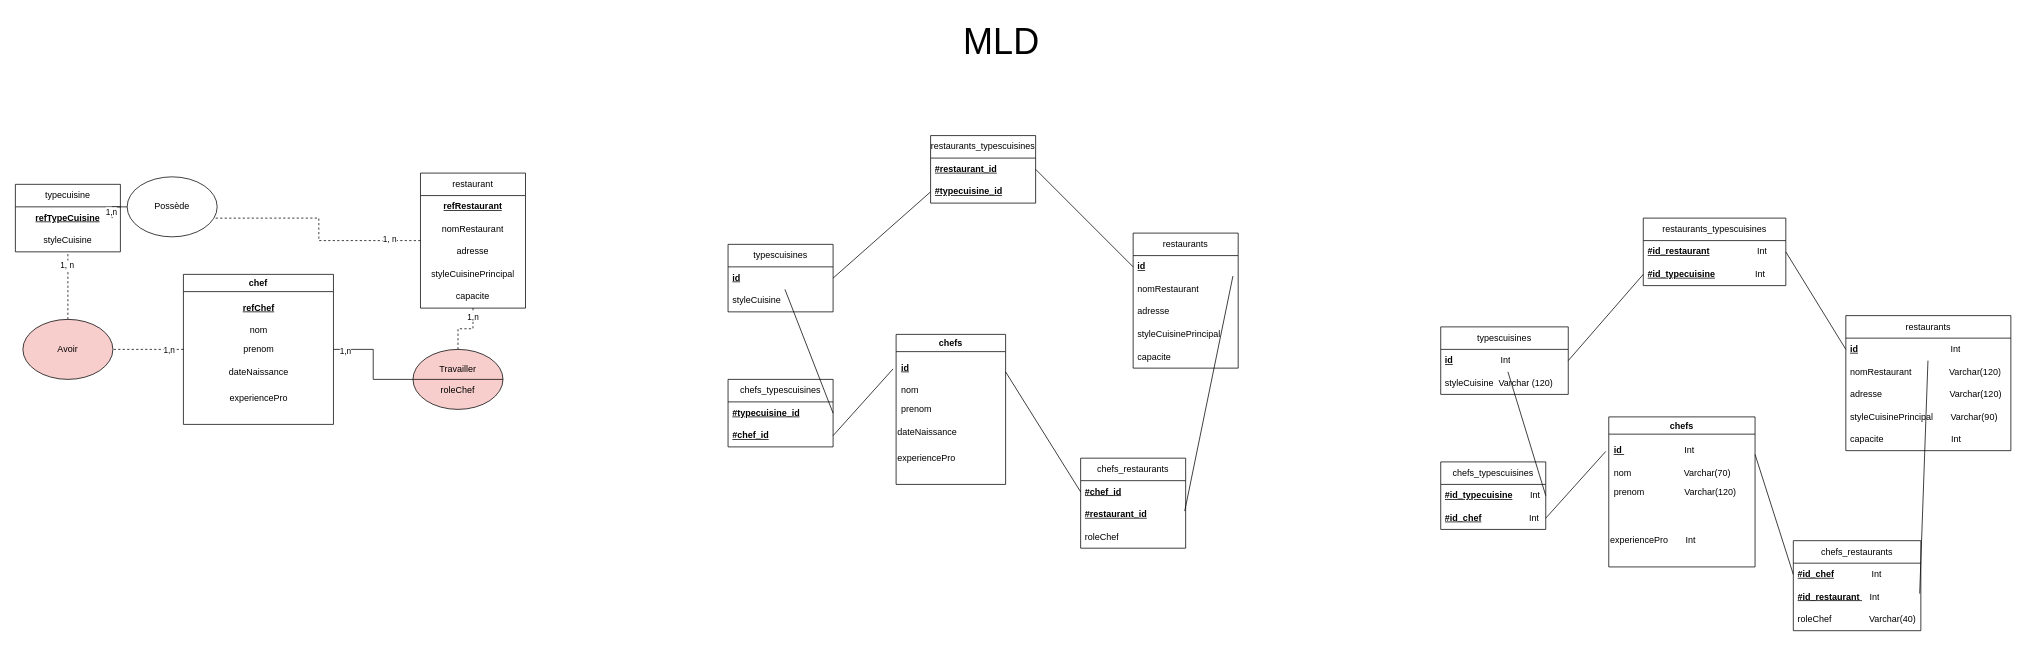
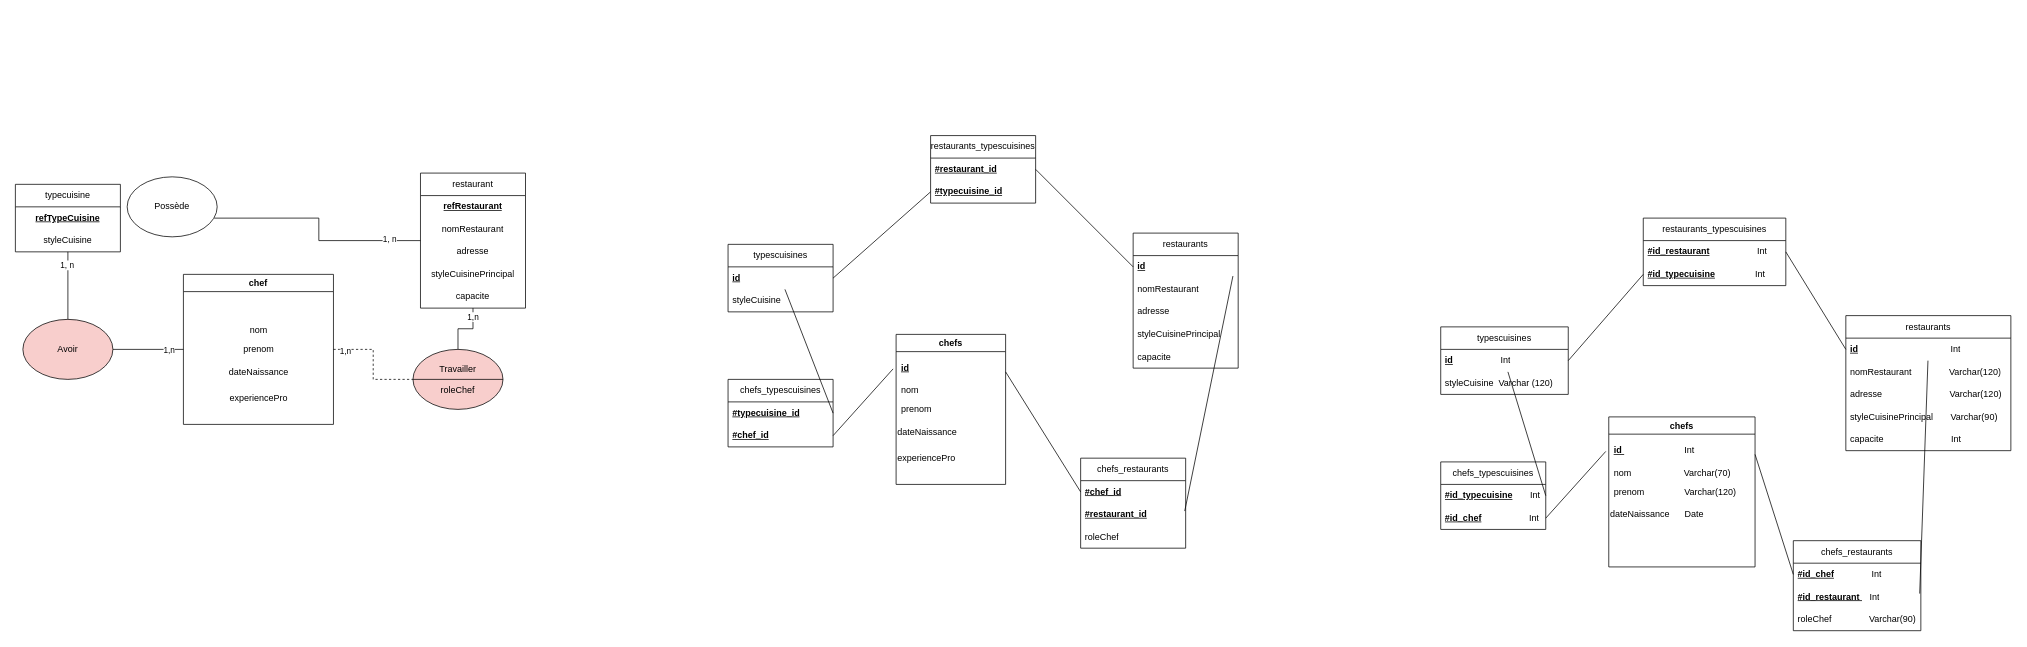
- <mxCell id="48" value="&lt;font style=&quot;font-size: 48px;&quot;&gt;MLD&lt;/font&gt;" style="text;html=1;align=center;verticalAlign=middle;resizable=0;points=[];autosize=1;strokeColor=none;fillColor=none;" vertex="1" parent="1"><mxGeometry x="1274" y="20" width="120" height="70" as="geometry" /></mxCell>
- <mxCell id="24" style="edgeStyle=orthogonalEdgeStyle;rounded=0;orthogonalLoop=1;jettySize=auto;html=1;endArrow=none;startFill=0;" edge="1" parent="1" source="26" target="12"><mxGeometry relative="1" as="geometry" /></mxCell>
- <mxCell id="25" value="1,n" style="edgeLabel;html=1;align=center;verticalAlign=middle;resizable=0;points=[];" connectable="0" vertex="1" parent="24"><mxGeometry x="0.499" y="-2" relative="1" as="geometry"><mxPoint as="offset" /></mxGeometry></mxCell>
- <mxCell id="27" style="edgeStyle=orthogonalEdgeStyle;rounded=0;orthogonalLoop=1;jettySize=auto;html=1;entryX=0.967;entryY=0.688;entryDx=0;entryDy=0;entryPerimeter=0;endArrow=none;startFill=0;dashed=1;" edge="1" parent="1" source="18" target="26"><mxGeometry relative="1" as="geometry" /></mxCell>
+ <mxCell id="27" style="edgeStyle=orthogonalEdgeStyle;rounded=0;orthogonalLoop=1;jettySize=auto;html=1;entryX=0.967;entryY=0.688;entryDx=0;entryDy=0;entryPerimeter=0;endArrow=none;startFill=0;" edge="1" parent="1" source="18" target="26"><mxGeometry relative="1" as="geometry" /></mxCell>
- <mxCell id="15" style="edgeStyle=orthogonalEdgeStyle;rounded=0;orthogonalLoop=1;jettySize=auto;html=1;endArrow=none;startFill=0;dashed=1;" edge="1" parent="1" source="17" target="12"><mxGeometry relative="1" as="geometry" /></mxCell>
+ <mxCell id="15" style="edgeStyle=orthogonalEdgeStyle;rounded=0;orthogonalLoop=1;jettySize=auto;html=1;endArrow=none;startFill=0;" edge="1" parent="1" source="17" target="12"><mxGeometry relative="1" as="geometry" /></mxCell>
- <mxCell id="7" value="&lt;u&gt;&lt;b&gt;refChef&lt;/b&gt;&lt;/u&gt;" style="text;html=1;align=center;verticalAlign=middle;resizable=0;points=[];autosize=1;strokeColor=none;fillColor=none;" vertex="1" parent="6"><mxGeometry x="65" y="30" width="70" height="30" as="geometry" /></mxCell>
- <mxCell id="29" style="edgeStyle=orthogonalEdgeStyle;rounded=0;orthogonalLoop=1;jettySize=auto;html=1;endArrow=none;startFill=0;dashed=1;" edge="1" parent="1" source="31" target="18"><mxGeometry relative="1" as="geometry" /></mxCell>
+ <mxCell id="29" style="edgeStyle=orthogonalEdgeStyle;rounded=0;orthogonalLoop=1;jettySize=auto;html=1;endArrow=none;startFill=0;" edge="1" parent="1" source="31" target="18"><mxGeometry relative="1" as="geometry" /></mxCell>
- <mxCell id="2" style="edgeStyle=orthogonalEdgeStyle;rounded=0;orthogonalLoop=1;jettySize=auto;html=1;endArrow=none;startFill=0;dashed=1;" edge="1" parent="1" source="6" target="17"><mxGeometry relative="1" as="geometry" /></mxCell>
+ <mxCell id="2" style="edgeStyle=orthogonalEdgeStyle;rounded=0;orthogonalLoop=1;jettySize=auto;html=1;endArrow=none;startFill=0;" edge="1" parent="1" source="6" target="17"><mxGeometry relative="1" as="geometry" /></mxCell>
- <mxCell id="4" style="edgeStyle=orthogonalEdgeStyle;rounded=0;orthogonalLoop=1;jettySize=auto;html=1;endArrow=none;startFill=0;" edge="1" parent="1" source="6" target="31"><mxGeometry relative="1" as="geometry" /></mxCell>
+ <mxCell id="4" style="edgeStyle=orthogonalEdgeStyle;rounded=0;orthogonalLoop=1;jettySize=auto;html=1;endArrow=none;startFill=0;dashed=1;" edge="1" parent="1" source="6" target="31"><mxGeometry relative="1" as="geometry" /></mxCell>
+ <mxCell id="69" value="dateNaissance&amp;nbsp; &amp;nbsp; &amp;nbsp; Date" style="text;html=1;align=left;verticalAlign=middle;resizable=0;points=[];autosize=1;strokeColor=none;fillColor=none;" vertex="1" parent="65"><mxGeometry y="115" width="150" height="30" as="geometry" /></mxCell>
- <mxCell id="70" value="experiencePro&amp;nbsp; &amp;nbsp; &amp;nbsp; &amp;nbsp;Int" style="text;html=1;align=left;verticalAlign=middle;resizable=0;points=[];autosize=1;strokeColor=none;fillColor=none;" vertex="1" parent="65"><mxGeometry y="150" width="140" height="30" as="geometry" /></mxCell>
- <mxCell id="93" value="roleChef&amp;nbsp; &amp;nbsp; &amp;nbsp; &amp;nbsp; &amp;nbsp; &amp;nbsp; &amp;nbsp; &amp;nbsp;Varchar(40)" style="text;strokeColor=none;fillColor=none;align=left;verticalAlign=middle;spacingLeft=4;spacingRight=4;overflow=hidden;points=[[0,0.5],[1,0.5]];portConstraint=eastwest;rotatable=0;whiteSpace=wrap;html=1;" vertex="1" parent="90"><mxGeometry y="90" width="170" height="30" as="geometry" /></mxCell>
+ <mxCell id="93" value="roleChef&amp;nbsp; &amp;nbsp; &amp;nbsp; &amp;nbsp; &amp;nbsp; &amp;nbsp; &amp;nbsp; &amp;nbsp;Varchar(90)" style="text;strokeColor=none;fillColor=none;align=left;verticalAlign=middle;spacingLeft=4;spacingRight=4;overflow=hidden;points=[[0,0.5],[1,0.5]];portConstraint=eastwest;rotatable=0;whiteSpace=wrap;html=1;" vertex="1" parent="90"><mxGeometry y="90" width="170" height="30" as="geometry" /></mxCell>
